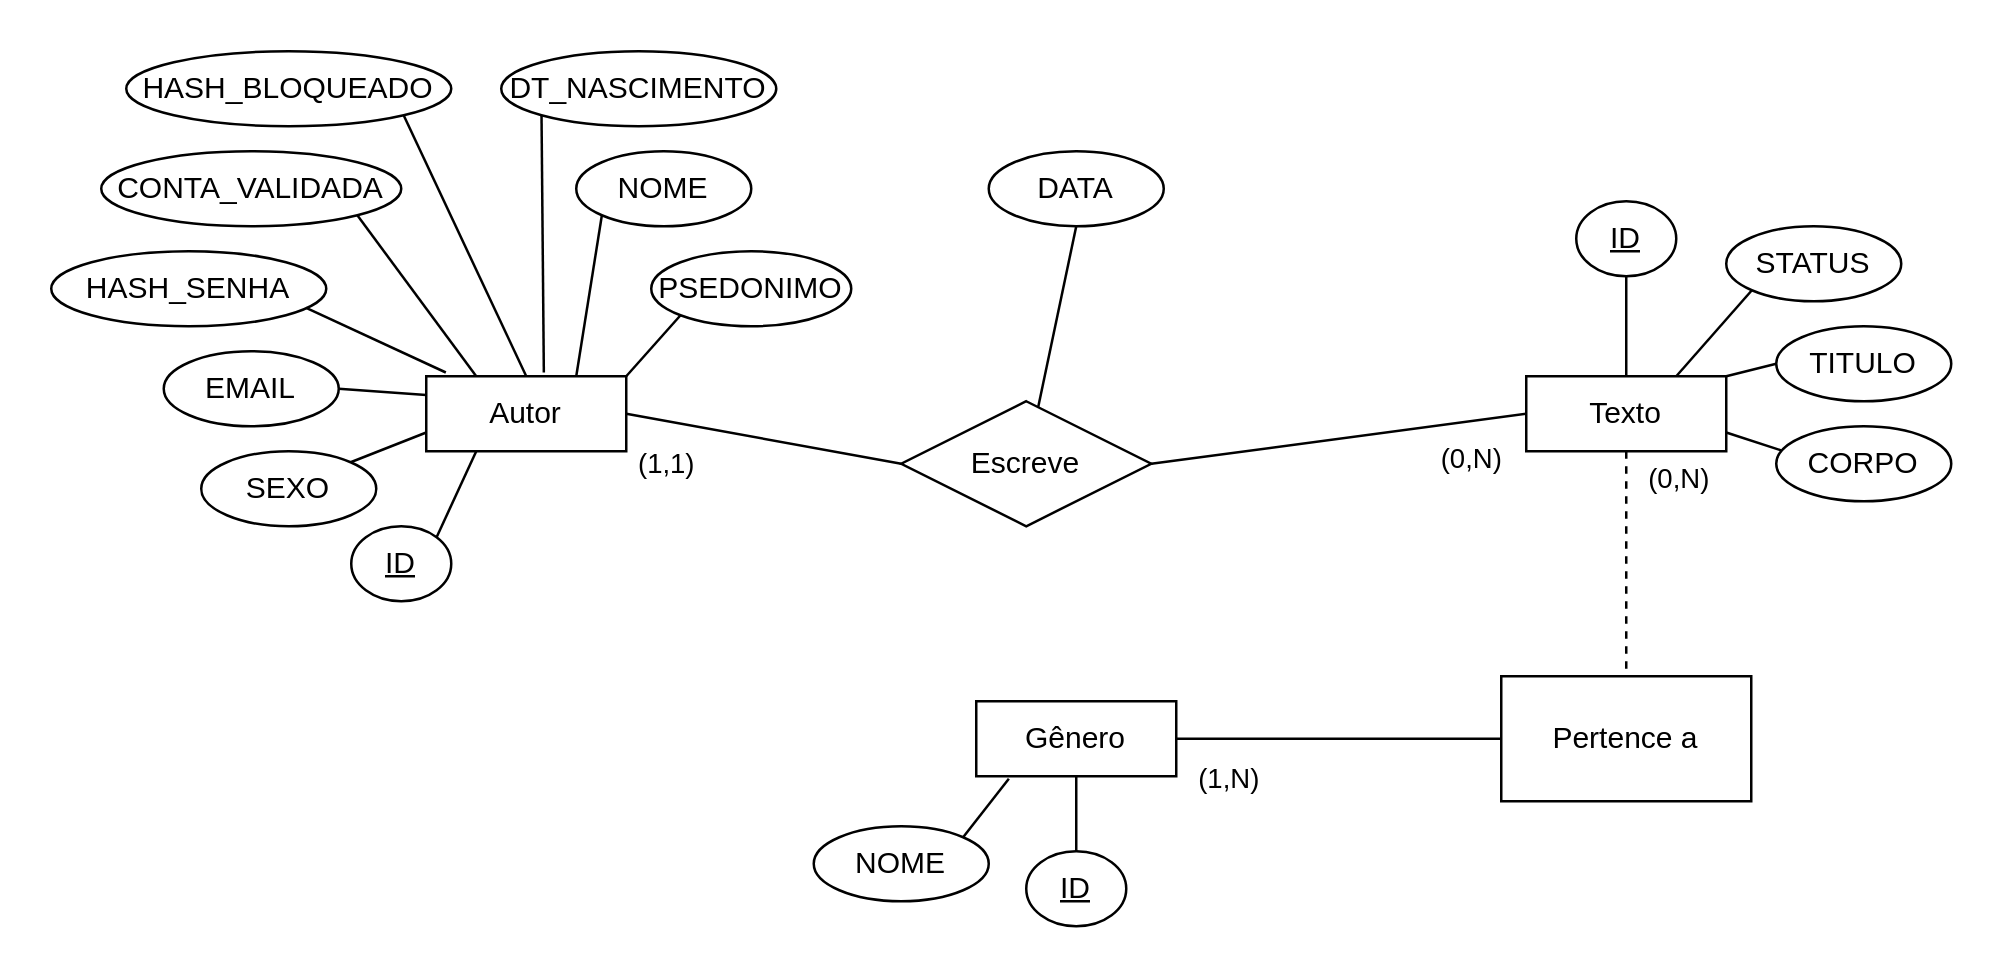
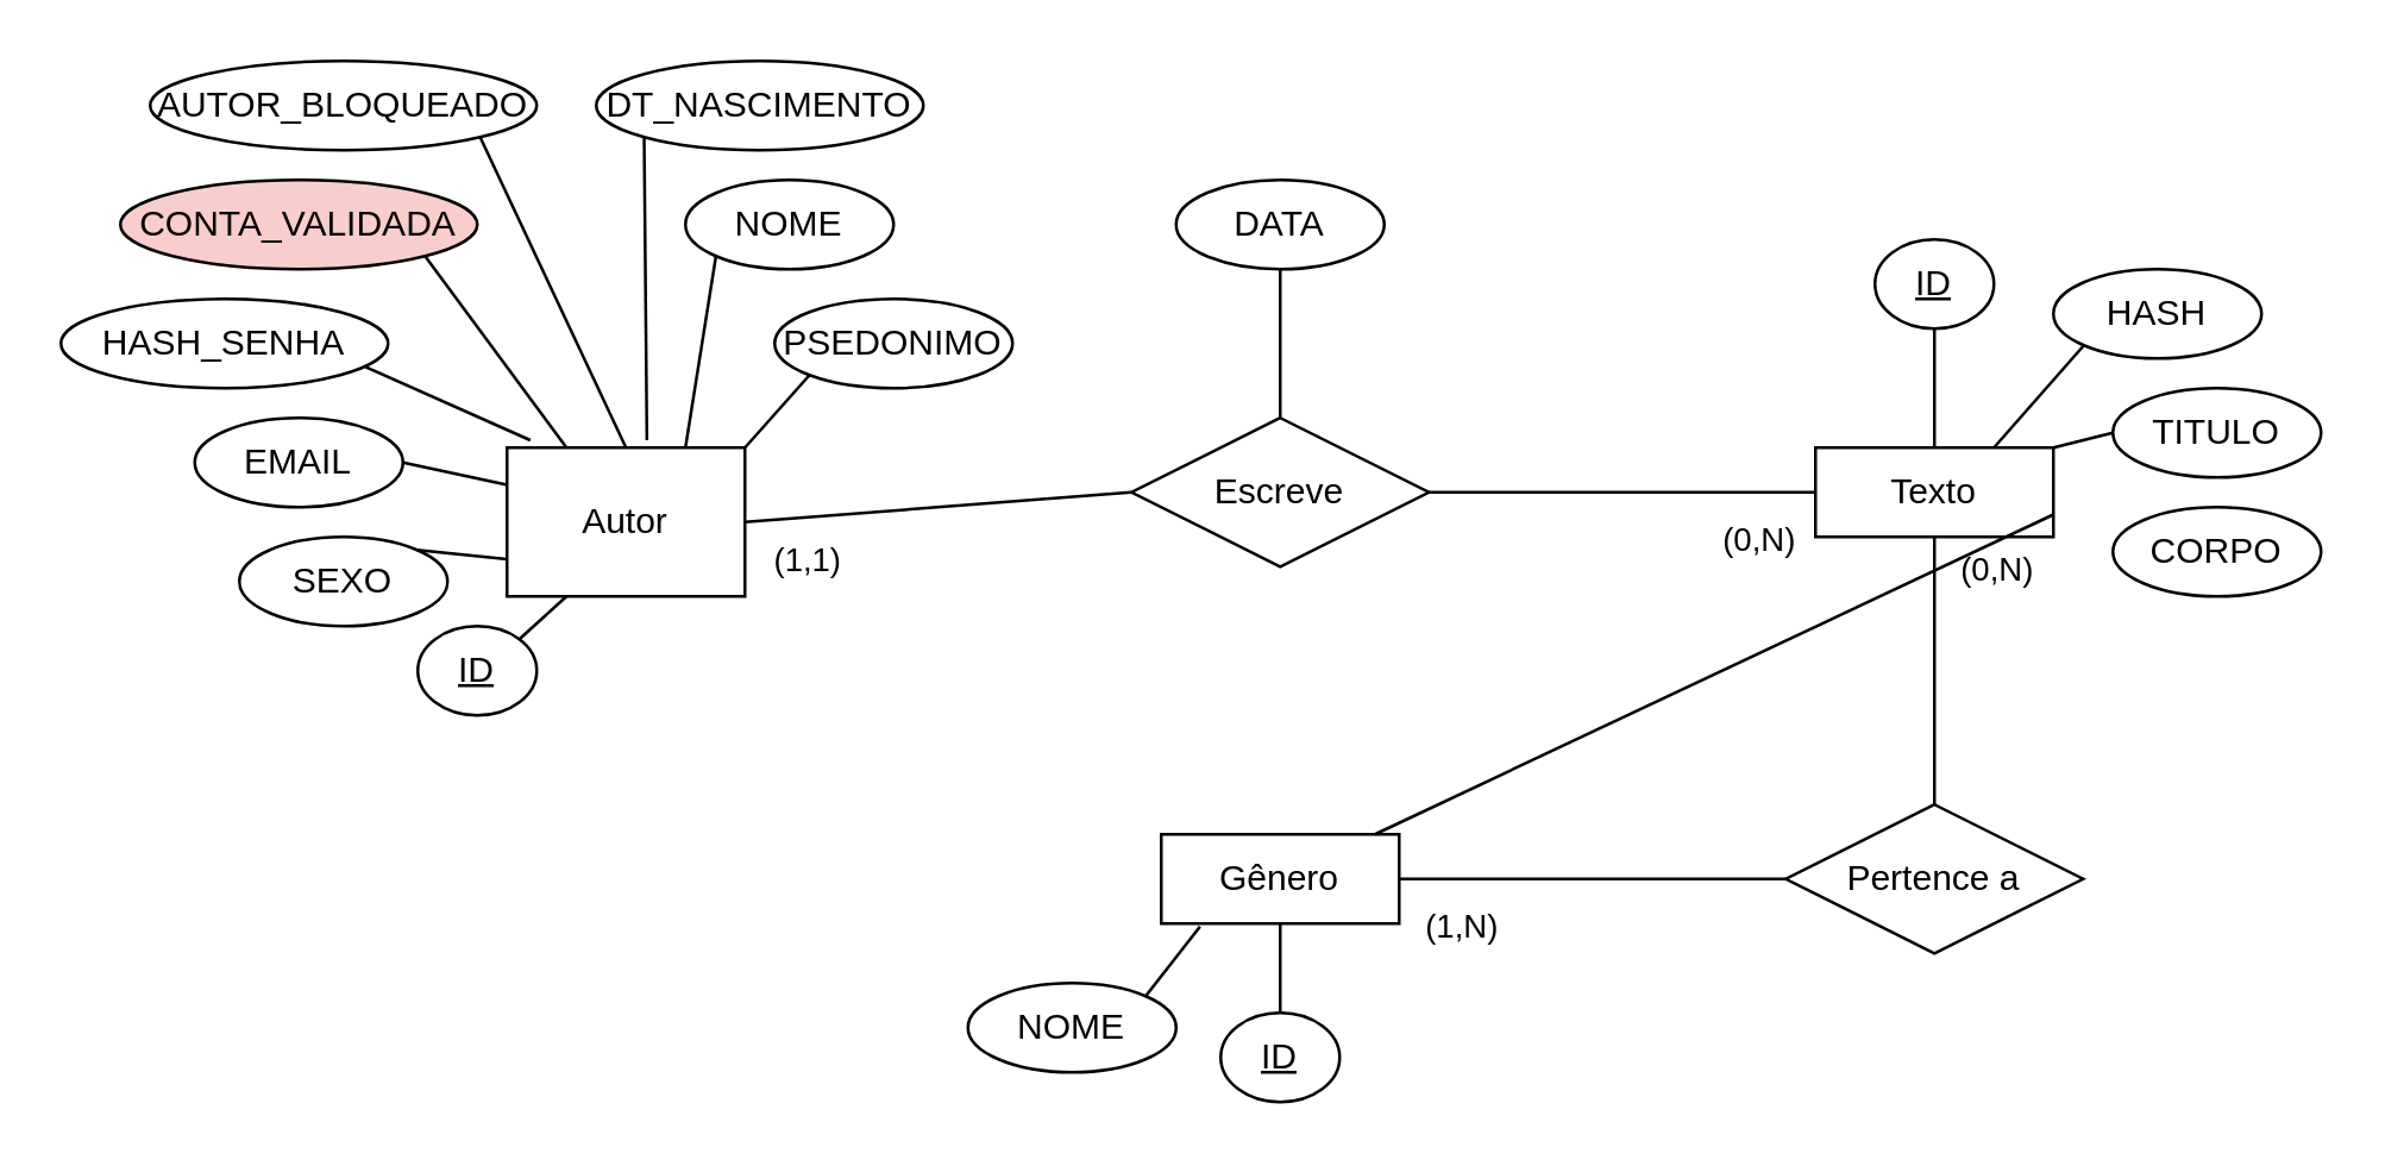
- <mxCell id="28" value="HASH_BLOQUEADO" style="ellipse;whiteSpace=wrap;html=1;" vertex="1" parent="1"><mxGeometry x="50" y="20" width="130" height="30" as="geometry" /></mxCell>
+ <mxCell id="28" value="AUTOR_BLOQUEADO" style="ellipse;whiteSpace=wrap;html=1;" vertex="1" parent="1"><mxGeometry x="50" y="20" width="130" height="30" as="geometry" /></mxCell>
- <mxCell id="27" value="CONTA_VALIDADA" style="ellipse;whiteSpace=wrap;html=1;" vertex="1" parent="1"><mxGeometry x="40" y="60" width="120" height="30" as="geometry" /></mxCell>
+ <mxCell id="27" value="CONTA_VALIDADA" style="ellipse;whiteSpace=wrap;html=1;fillColor=#f8cecc;" vertex="1" parent="1"><mxGeometry x="40" y="60" width="120" height="30" as="geometry" /></mxCell>
- <mxCell id="39" value="STATUS" style="ellipse;whiteSpace=wrap;html=1;" vertex="1" parent="1"><mxGeometry x="690" y="90" width="70" height="30" as="geometry" /></mxCell>
+ <mxCell id="39" value="HASH" style="ellipse;whiteSpace=wrap;html=1;" vertex="1" parent="1"><mxGeometry x="690" y="90" width="70" height="30" as="geometry" /></mxCell>
- <mxCell id="2" value="&lt;div&gt;Autor&lt;/div&gt;" style="rounded=0;whiteSpace=wrap;html=1;" vertex="1" parent="1"><mxGeometry x="170" y="150" width="80" height="30" as="geometry" /></mxCell>
+ <mxCell id="2" value="&lt;div&gt;Autor&lt;/div&gt;" style="rounded=0;whiteSpace=wrap;html=1;" vertex="1" parent="1"><mxGeometry x="170" y="150" width="80" height="50" as="geometry" /></mxCell>
- <mxCell id="44" value="" style="endArrow=none;html=1;rounded=0;entryX=0.028;entryY=0.322;entryDx=0;entryDy=0;exitX=1;exitY=0.75;exitDx=0;exitDy=0;entryPerimeter=0;" edge="1" parent="1" source="4" target="41"><mxGeometry width="50" height="50" relative="1" as="geometry"><mxPoint x="680" y="180" as="sourcePoint" /><mxPoint x="680" y="140" as="targetPoint" /></mxGeometry></mxCell>
+ <mxCell id="44" value="" style="endArrow=none;html=1;rounded=0;exitX=1;exitY=0.75;exitDx=0;exitDy=0;" edge="1" parent="1" source="4" target="6"><mxGeometry width="50" height="50" relative="1" as="geometry"><mxPoint x="680" y="180" as="sourcePoint" /><mxPoint x="680" y="140" as="targetPoint" /></mxGeometry></mxCell>
- <mxCell id="3" value="&lt;div&gt;Escreve&lt;/div&gt;" style="rhombus;whiteSpace=wrap;html=1;" vertex="1" parent="1"><mxGeometry x="360" y="160" width="100" height="50" as="geometry" /></mxCell>
+ <mxCell id="3" value="&lt;div&gt;Escreve&lt;/div&gt;" style="rhombus;whiteSpace=wrap;html=1;" vertex="1" parent="1"><mxGeometry x="380" y="140" width="100" height="50" as="geometry" /></mxCell>
- <mxCell id="11" value="" style="endArrow=none;html=1;rounded=0;exitX=0.5;exitY=1;exitDx=0;exitDy=0;entryX=0.5;entryY=0;entryDx=0;entryDy=0;dashed=1;" edge="1" parent="1" source="4" target="5"><mxGeometry width="50" height="50" relative="1" as="geometry"><mxPoint x="490" y="175" as="sourcePoint" /><mxPoint x="620" y="175" as="targetPoint" /></mxGeometry></mxCell>
+ <mxCell id="11" value="" style="endArrow=none;html=1;rounded=0;exitX=0.5;exitY=1;exitDx=0;exitDy=0;entryX=0.5;entryY=0;entryDx=0;entryDy=0;" edge="1" parent="1" source="4" target="5"><mxGeometry width="50" height="50" relative="1" as="geometry"><mxPoint x="490" y="175" as="sourcePoint" /><mxPoint x="620" y="175" as="targetPoint" /></mxGeometry></mxCell>
- <mxCell id="5" value="Pertence a" style="whiteSpace=wrap;html=1;rounded=0;" vertex="1" parent="1"><mxGeometry x="600" y="270" width="100" height="50" as="geometry" /></mxCell>
+ <mxCell id="5" value="Pertence a" style="rhombus;whiteSpace=wrap;html=1;" vertex="1" parent="1"><mxGeometry x="600" y="270" width="100" height="50" as="geometry" /></mxCell>
